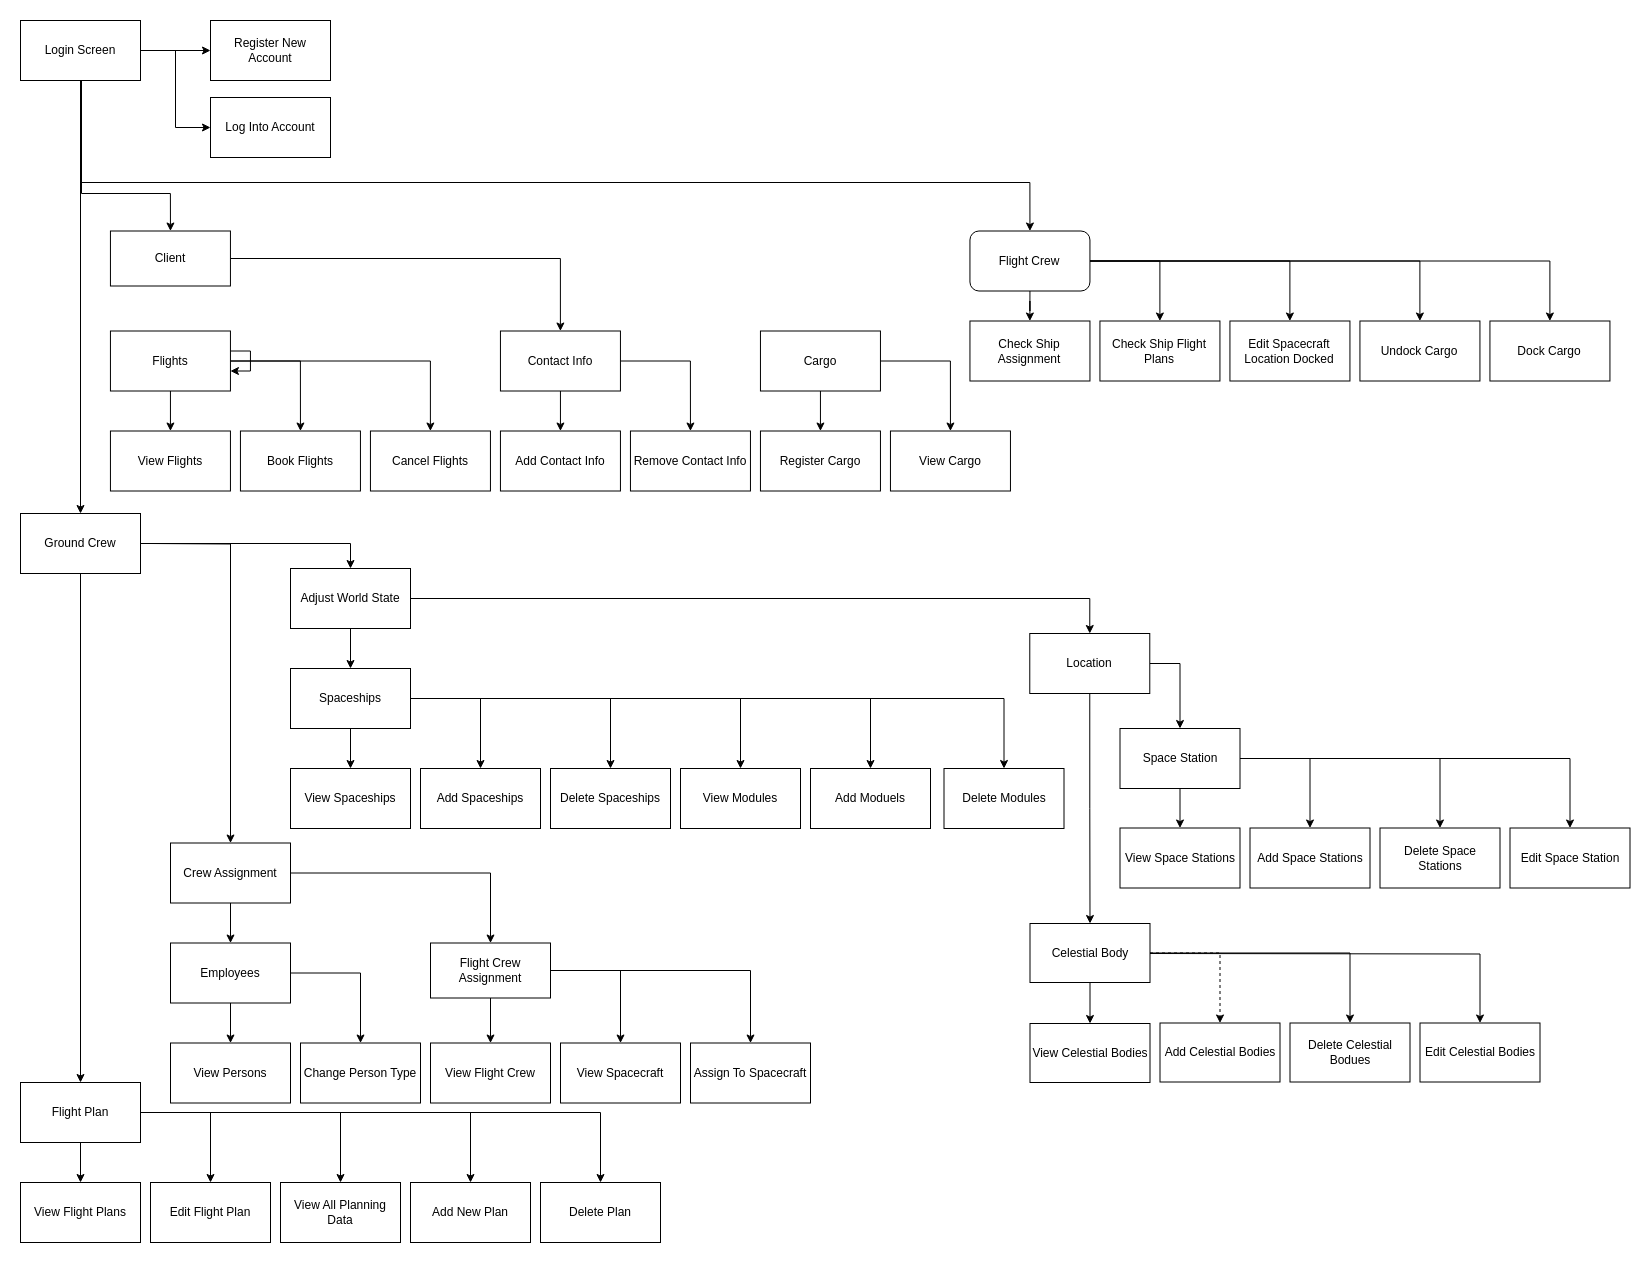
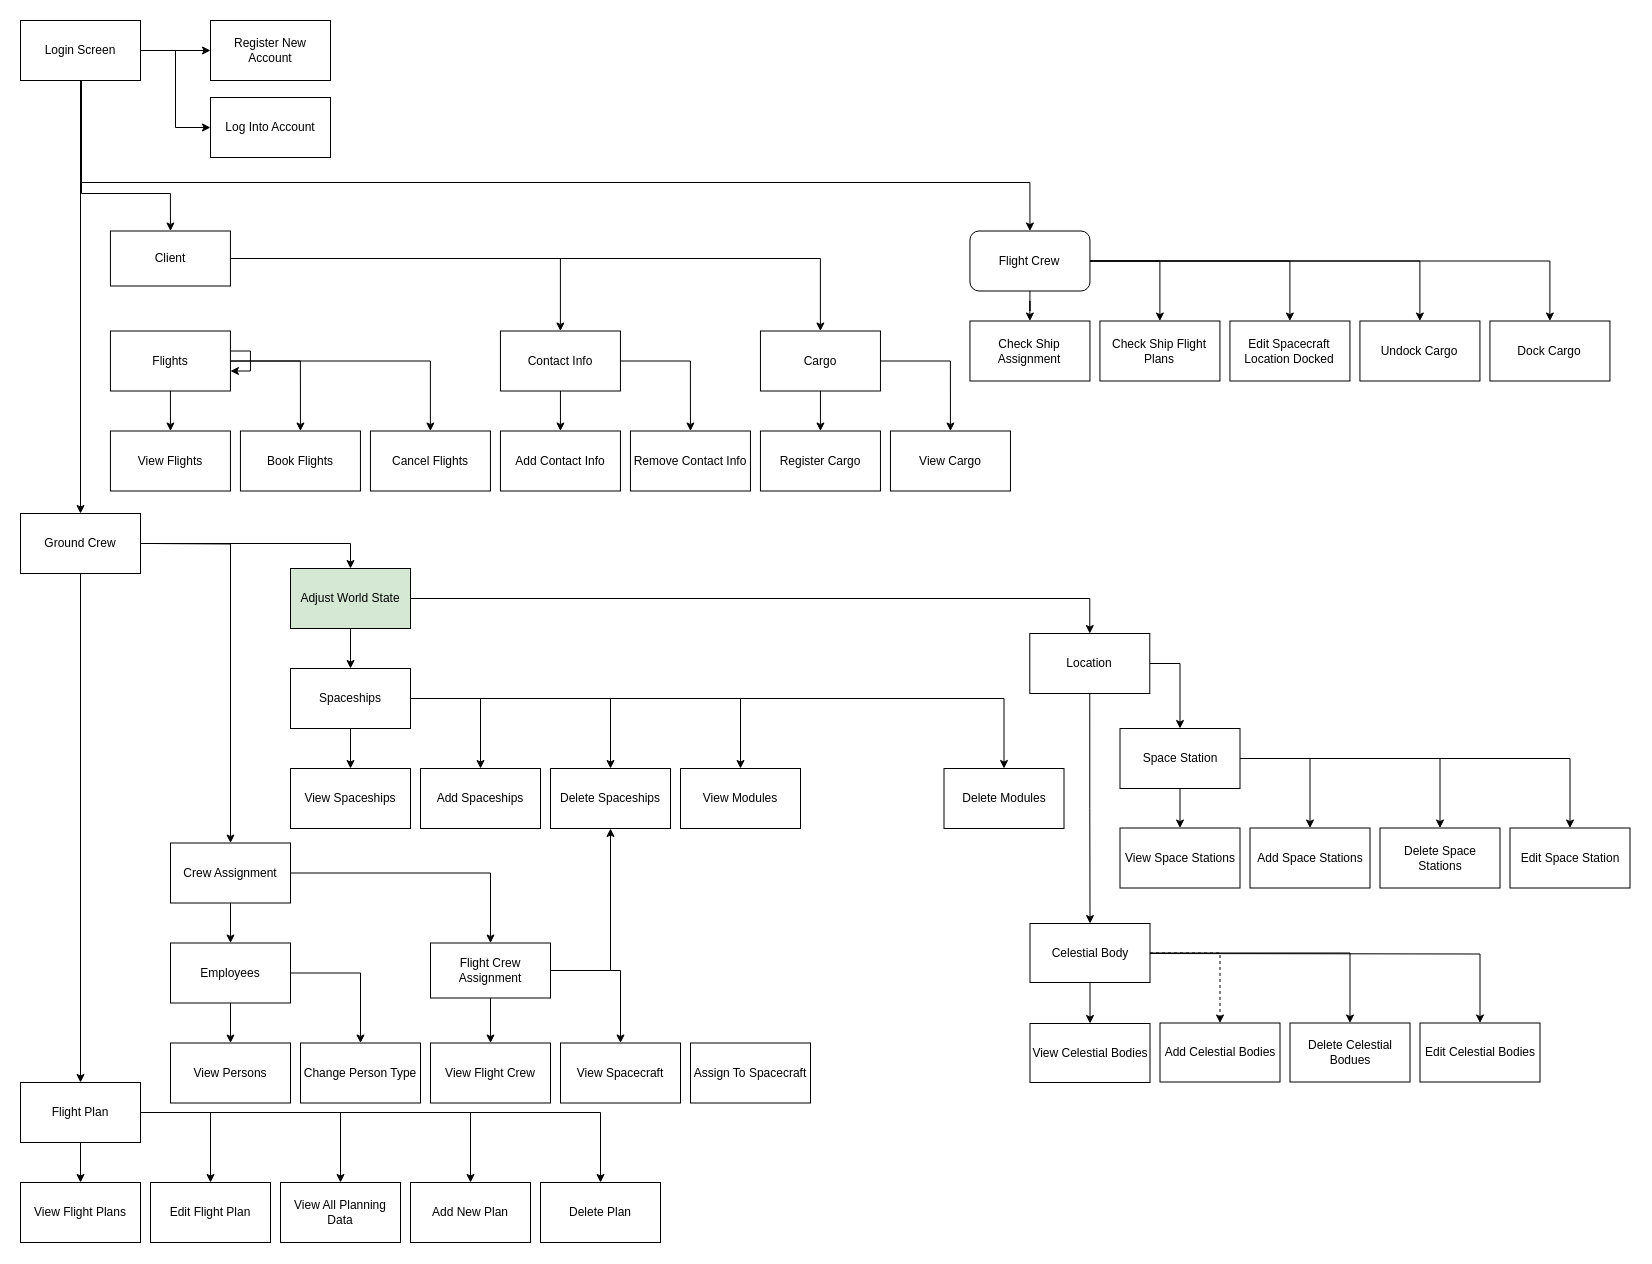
+ <mxCell id="10" style="edgeStyle=orthogonalEdgeStyle;rounded=0;orthogonalLoop=1;jettySize=auto;html=1;exitX=1;exitY=0.5;exitDx=0;exitDy=0;" parent="1" source="11" target="26" edge="1"><mxGeometry relative="1" as="geometry" /></mxCell>
- <mxCell id="49" value="Adjust World State" style="rounded=0;whiteSpace=wrap;html=1;" parent="1" vertex="1"><mxGeometry x="290" y="568" width="120" height="60" as="geometry" /></mxCell>
+ <mxCell id="49" value="Adjust World State" style="rounded=0;whiteSpace=wrap;html=1;fillColor=#d5e8d4;" parent="1" vertex="1"><mxGeometry x="290" y="568" width="120" height="60" as="geometry" /></mxCell>
- <mxCell id="71" style="edgeStyle=orthogonalEdgeStyle;rounded=0;orthogonalLoop=1;jettySize=auto;html=1;exitX=1;exitY=0.5;exitDx=0;exitDy=0;" parent="1" source="73" target="99" edge="1"><mxGeometry relative="1" as="geometry" /></mxCell>
- <mxCell id="99" value="Add Moduels" style="rounded=0;whiteSpace=wrap;html=1;" parent="1" vertex="1"><mxGeometry x="810" y="768" width="120" height="60" as="geometry" /></mxCell>
- <mxCell id="57" style="edgeStyle=orthogonalEdgeStyle;rounded=0;orthogonalLoop=1;jettySize=auto;html=1;exitX=1;exitY=0.5;exitDx=0;exitDy=0;entryX=0.5;entryY=0;entryDx=0;entryDy=0;" parent="1" source="58" target="61" edge="1"><mxGeometry relative="1" as="geometry" /></mxCell>
+ <mxCell id="57" style="edgeStyle=orthogonalEdgeStyle;rounded=0;orthogonalLoop=1;jettySize=auto;html=1;exitX=1;exitY=0.5;exitDx=0;exitDy=0;" parent="1" source="58" target="79" edge="1"><mxGeometry relative="1" as="geometry" /></mxCell>
